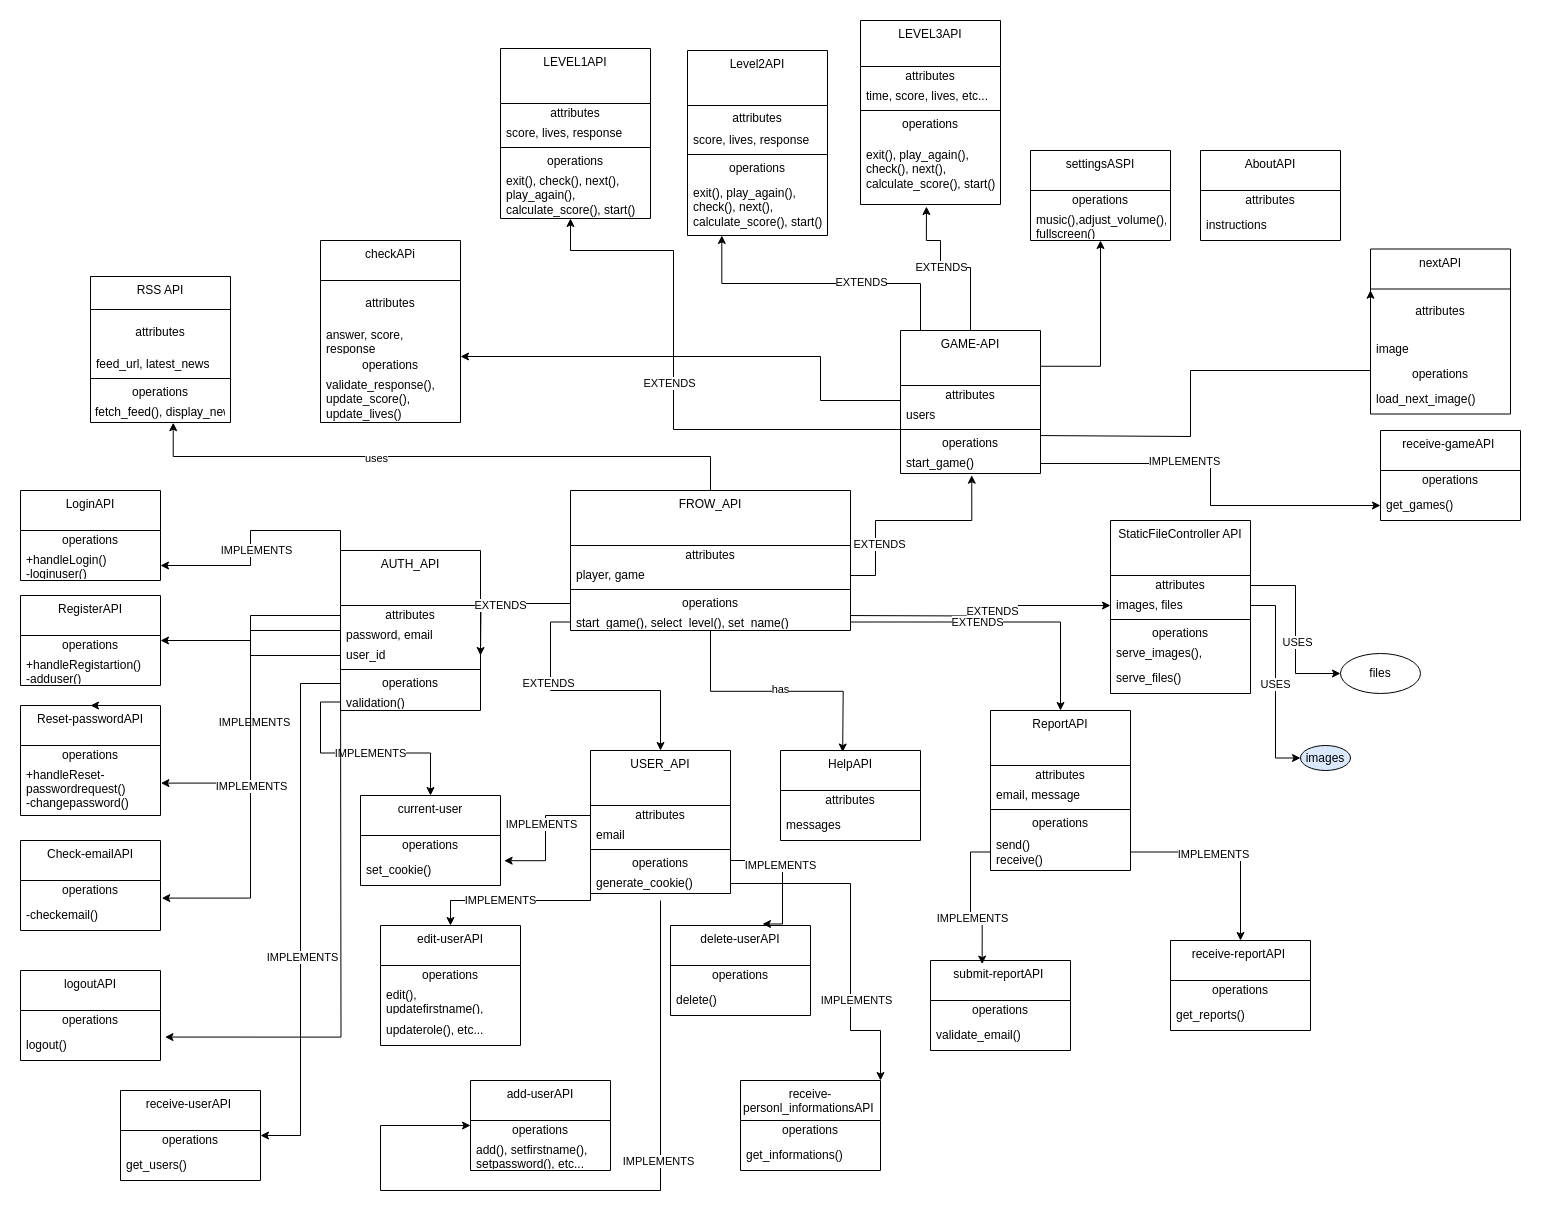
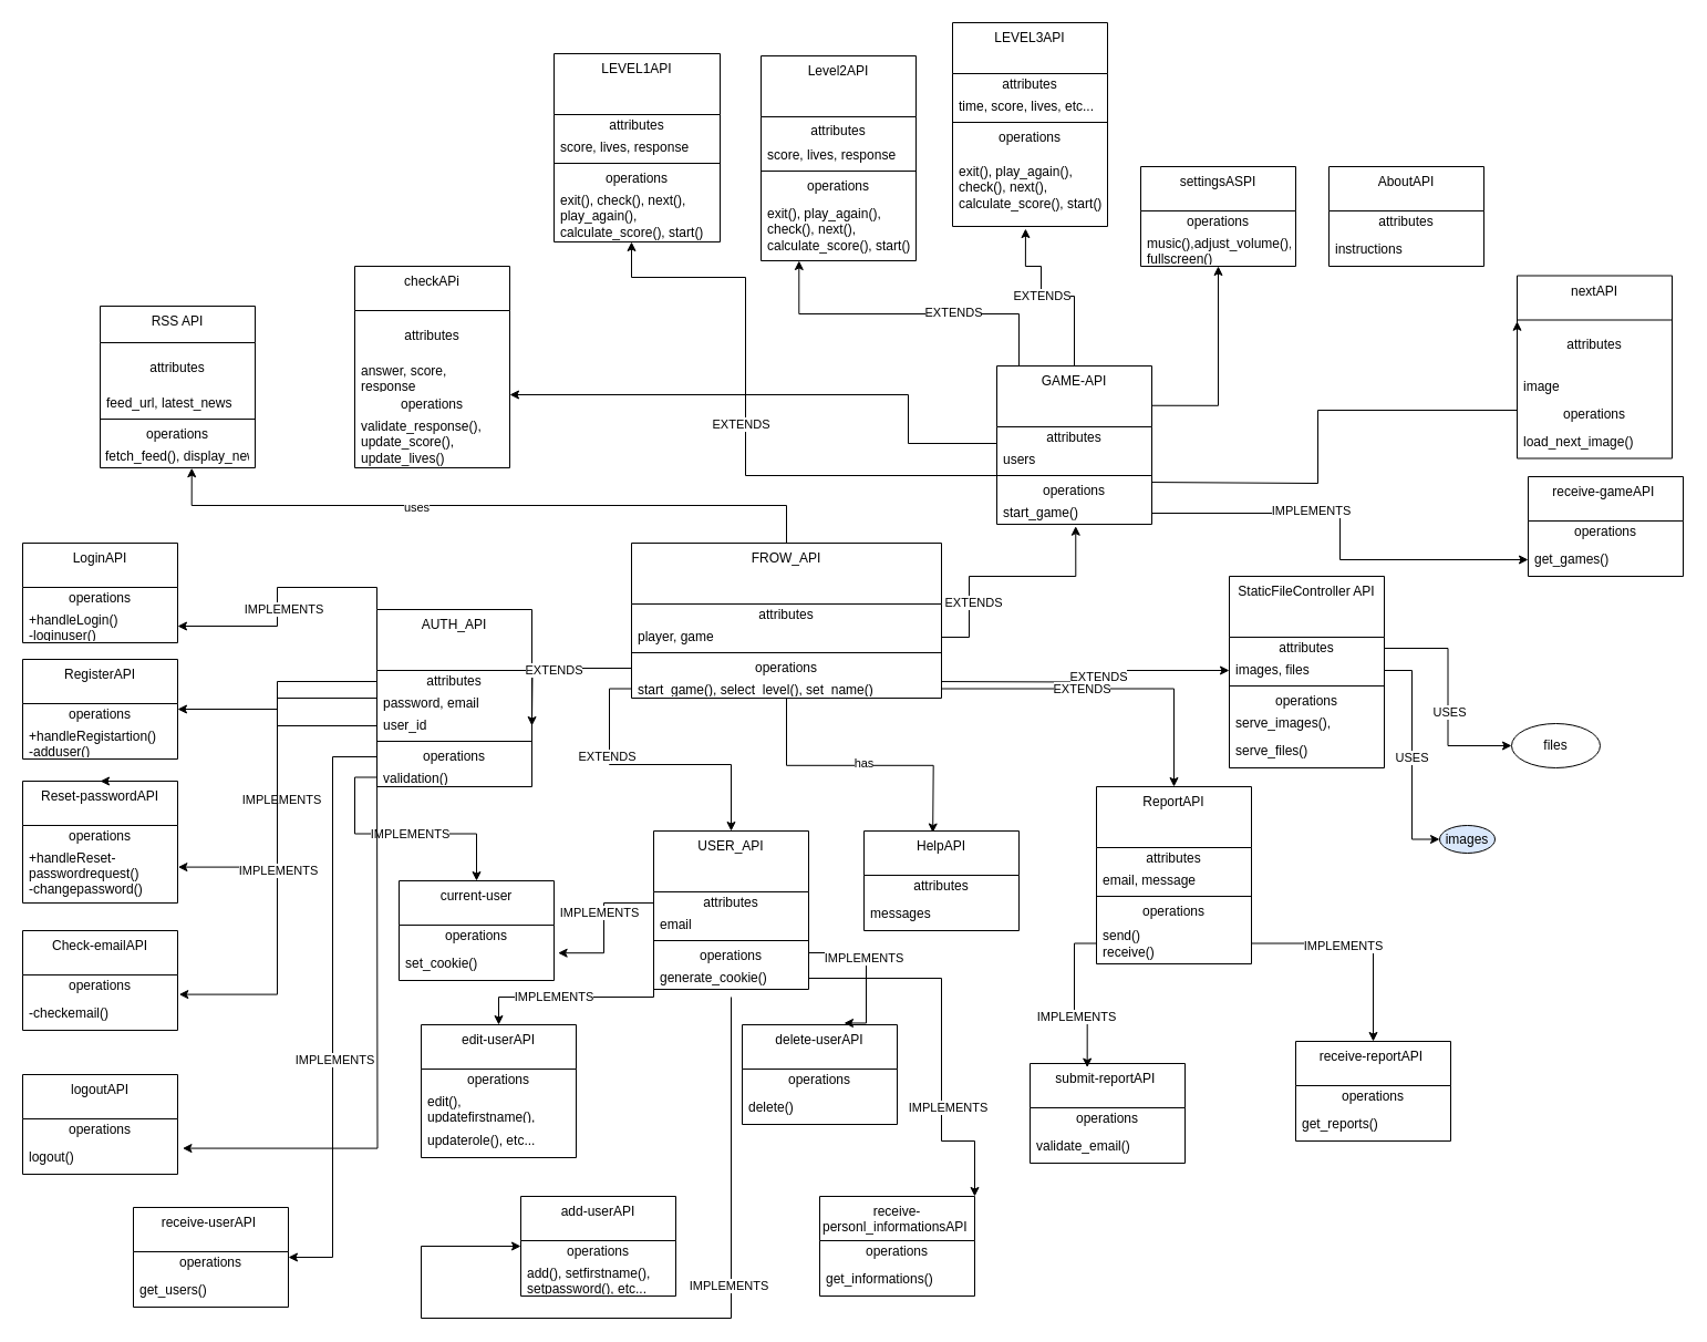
- <mxCell id="158" value="files" style="ellipse;whiteSpace=wrap;html=1;" vertex="1" parent="1"><mxGeometry x="1340" y="653" width="80" height="40" as="geometry" /></mxCell>
+ <mxCell id="158" value="files" style="ellipse;whiteSpace=wrap;html=1;" vertex="1" parent="1"><mxGeometry x="1365" y="653" width="80" height="40" as="geometry" /></mxCell>
